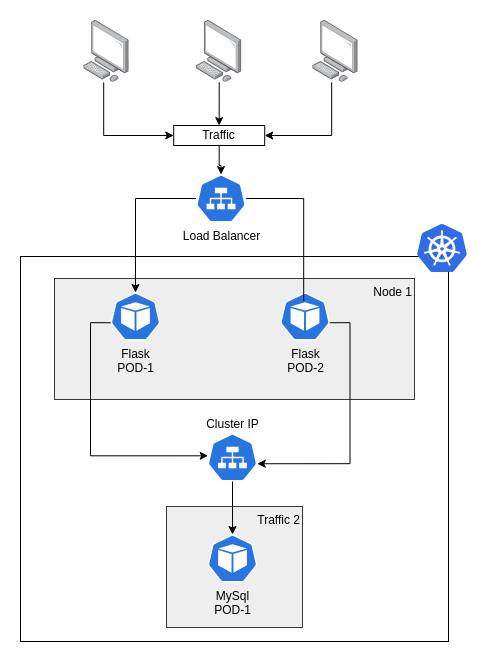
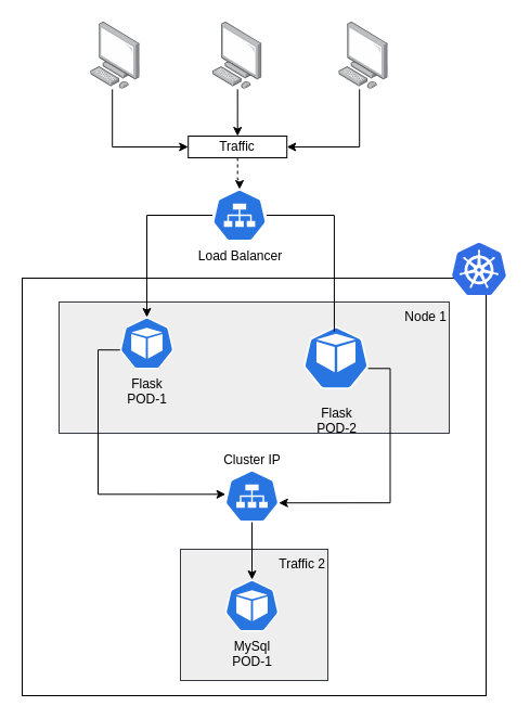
- <mxCell id="8" style="edgeStyle=orthogonalEdgeStyle;rounded=0;orthogonalLoop=1;jettySize=auto;html=1;entryX=0.5;entryY=0;entryDx=0;entryDy=0;entryPerimeter=0;" edge="1" parent="1" source="9" target="16"><mxGeometry relative="1" as="geometry"><mxPoint x="220.5" y="150" as="targetPoint" /></mxGeometry></mxCell>
+ <mxCell id="8" style="edgeStyle=orthogonalEdgeStyle;rounded=0;orthogonalLoop=1;jettySize=auto;html=1;entryX=0.5;entryY=0;entryDx=0;entryDy=0;entryPerimeter=0;dashed=1;" edge="1" parent="1" source="9" target="16"><mxGeometry relative="1" as="geometry"><mxPoint x="220.5" y="150" as="targetPoint" /></mxGeometry></mxCell>
- <mxCell id="17" value="Flask&lt;div&gt;POD-2&lt;/div&gt;" style="aspect=fixed;sketch=0;html=1;dashed=0;whitespace=wrap;verticalLabelPosition=bottom;verticalAlign=top;fillColor=#2875E2;strokeColor=#ffffff;points=[[0.005,0.63,0],[0.1,0.2,0],[0.9,0.2,0],[0.5,0,0],[0.995,0.63,0],[0.72,0.99,0],[0.5,1,0],[0.28,0.99,0]];shape=mxgraph.kubernetes.icon2;prIcon=pod" vertex="1" parent="1"><mxGeometry x="279.5" y="292" width="50" height="48" as="geometry" /></mxCell>
+ <mxCell id="17" value="Flask&lt;div&gt;POD-2&lt;/div&gt;" style="aspect=fixed;sketch=0;html=1;dashed=0;whitespace=wrap;verticalLabelPosition=bottom;verticalAlign=top;fillColor=#2875E2;strokeColor=#ffffff;points=[[0.005,0.63,0],[0.1,0.2,0],[0.9,0.2,0],[0.5,0,0],[0.995,0.63,0],[0.72,0.99,0],[0.5,1,0],[0.28,0.99,0]];shape=mxgraph.kubernetes.icon2;prIcon=pod" vertex="1" parent="1"><mxGeometry x="279.5" y="292" width="60" height="75" as="geometry" /></mxCell>
